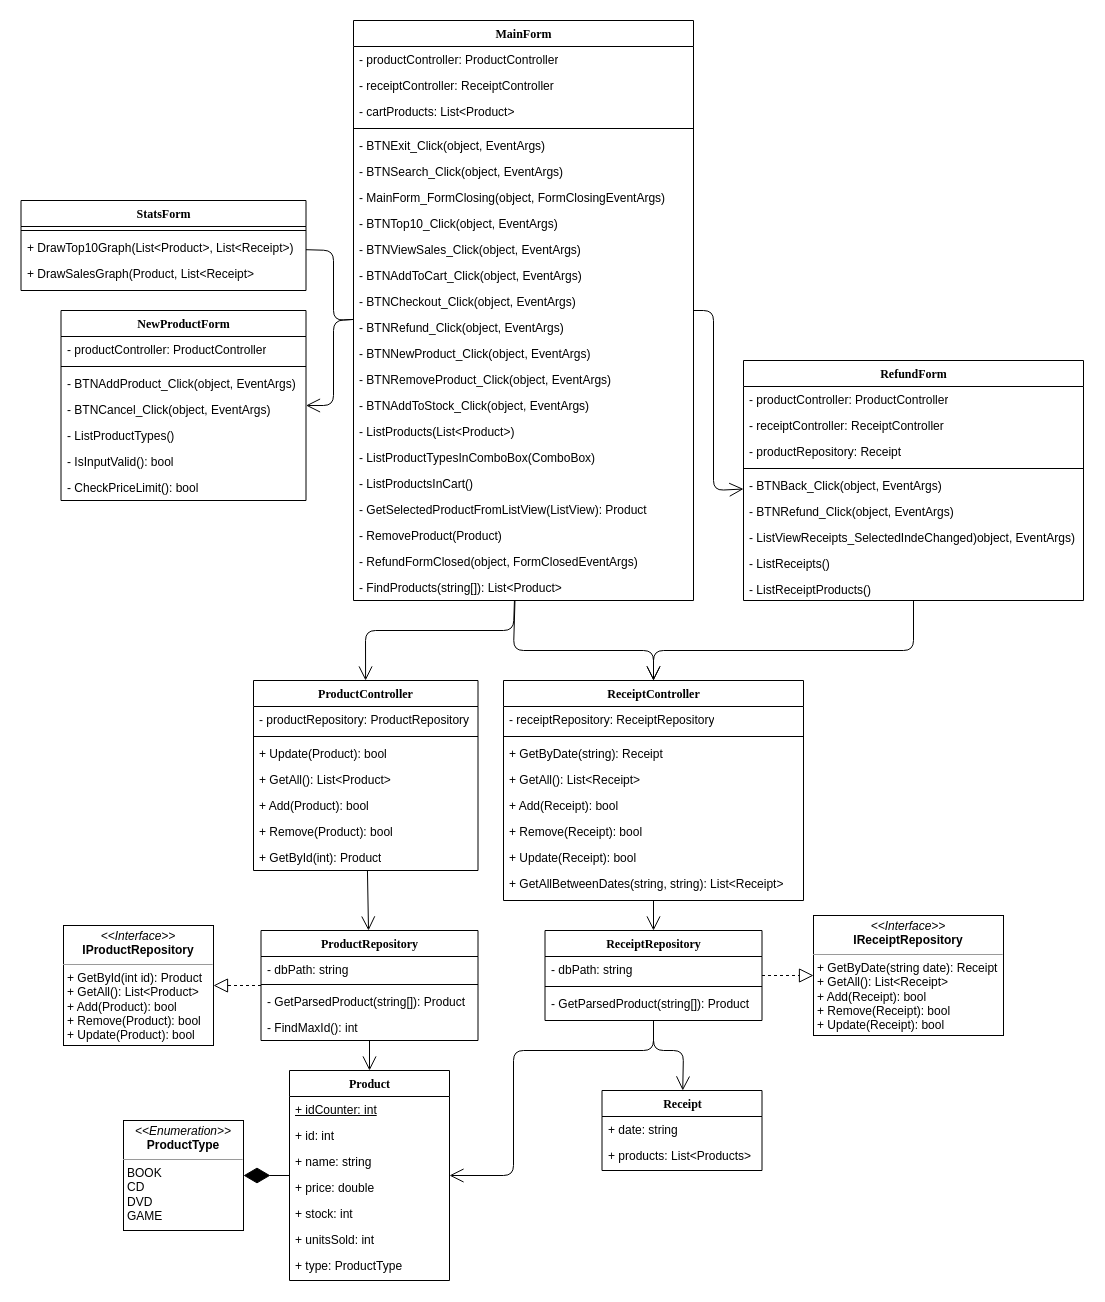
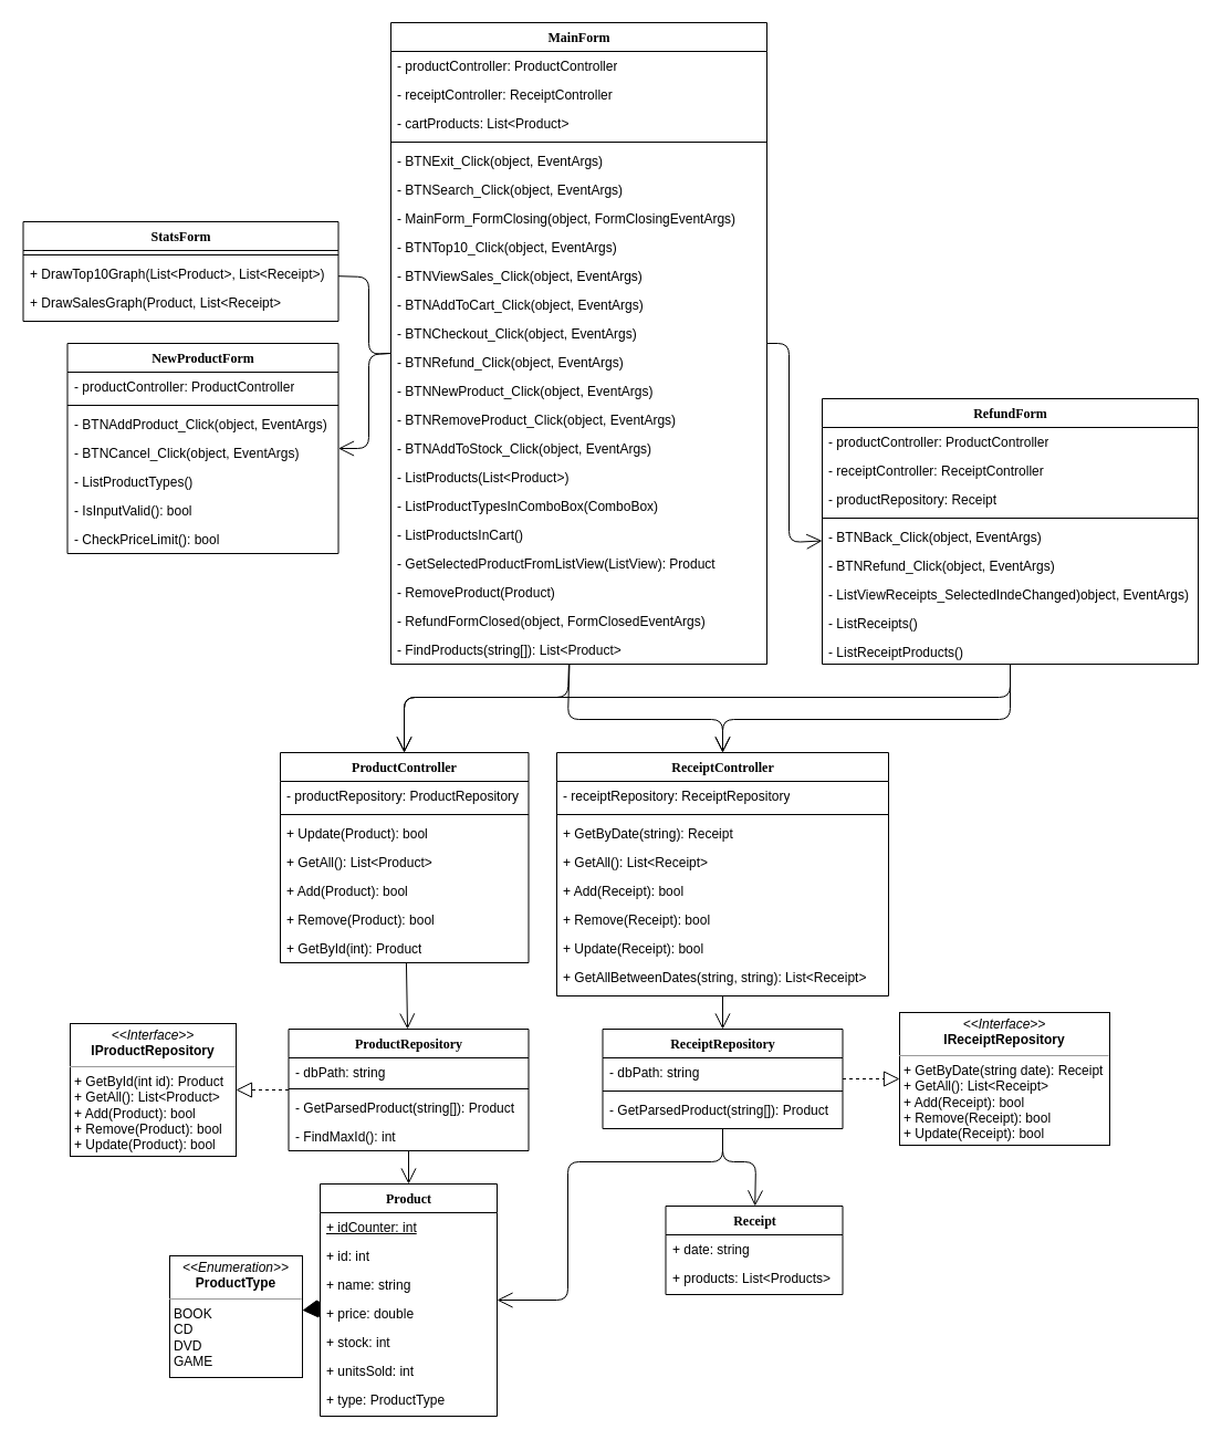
+ <mxCell id="101" value="" style="endArrow=open;endFill=1;endSize=12;html=1;" edge="1" parent="1" source="75" target="45"><mxGeometry width="160" relative="1" as="geometry"><mxPoint x="857.651" y="490" as="sourcePoint" /><mxPoint x="732.07" y="690" as="targetPoint" /><Array as="points"><mxPoint x="913" y="630" /><mxPoint x="365" y="630" /></Array></mxGeometry></mxCell>
- <mxCell id="7" value="&lt;p style=&quot;margin: 0px ; margin-top: 4px ; text-align: center&quot;&gt;&lt;i&gt;&amp;lt;&amp;lt;Enumeration&amp;gt;&amp;gt;&lt;/i&gt;&lt;br&gt;&lt;b&gt;ProductType&lt;/b&gt;&lt;/p&gt;&lt;hr size=&quot;1&quot;&gt;&lt;p style=&quot;margin: 0px ; margin-left: 4px&quot;&gt;BOOK&lt;/p&gt;&lt;p style=&quot;margin: 0px ; margin-left: 4px&quot;&gt;CD&lt;/p&gt;&lt;p style=&quot;margin: 0px ; margin-left: 4px&quot;&gt;DVD&lt;/p&gt;&lt;p style=&quot;margin: 0px ; margin-left: 4px&quot;&gt;GAME&lt;/p&gt;" style="verticalAlign=top;align=left;overflow=fill;fontSize=12;fontFamily=Helvetica;html=1;" parent="1" vertex="1"><mxGeometry x="123" y="1120" width="120" height="110" as="geometry" /></mxCell>
+ <mxCell id="7" value="&lt;p style=&quot;margin: 0px ; margin-top: 4px ; text-align: center&quot;&gt;&lt;i&gt;&amp;lt;&amp;lt;Enumeration&amp;gt;&amp;gt;&lt;/i&gt;&lt;br&gt;&lt;b&gt;ProductType&lt;/b&gt;&lt;/p&gt;&lt;hr size=&quot;1&quot;&gt;&lt;p style=&quot;margin: 0px ; margin-left: 4px&quot;&gt;BOOK&lt;/p&gt;&lt;p style=&quot;margin: 0px ; margin-left: 4px&quot;&gt;CD&lt;/p&gt;&lt;p style=&quot;margin: 0px ; margin-left: 4px&quot;&gt;DVD&lt;/p&gt;&lt;p style=&quot;margin: 0px ; margin-left: 4px&quot;&gt;GAME&lt;/p&gt;" style="verticalAlign=top;align=left;overflow=fill;fontSize=12;fontFamily=Helvetica;html=1;" parent="1" vertex="1"><mxGeometry x="153" y="1135" width="120" height="110" as="geometry" /></mxCell>
